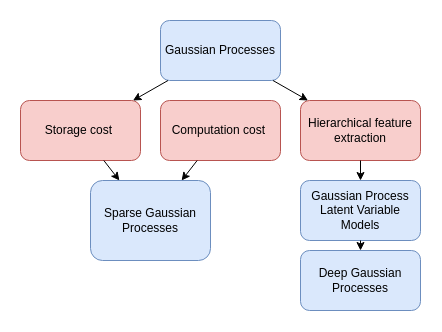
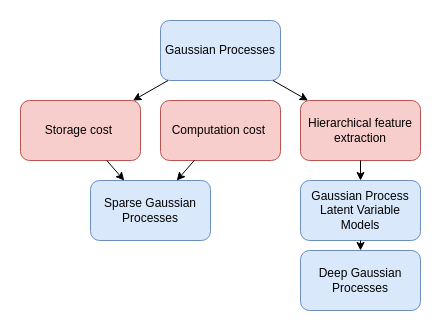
- <mxCell id="6" value="Sparse Gaussian Processes" style="rounded=1;whiteSpace=wrap;html=1;fillColor=#dae8fc;strokeColor=#6c8ebf;" vertex="1" parent="1"><mxGeometry x="90" y="180" width="120" height="80" as="geometry" /></mxCell>
+ <mxCell id="6" value="Sparse Gaussian Processes" style="rounded=1;whiteSpace=wrap;html=1;fillColor=#dae8fc;strokeColor=#6c8ebf;" vertex="1" parent="1"><mxGeometry x="90" y="180" width="120" height="60" as="geometry" /></mxCell>
